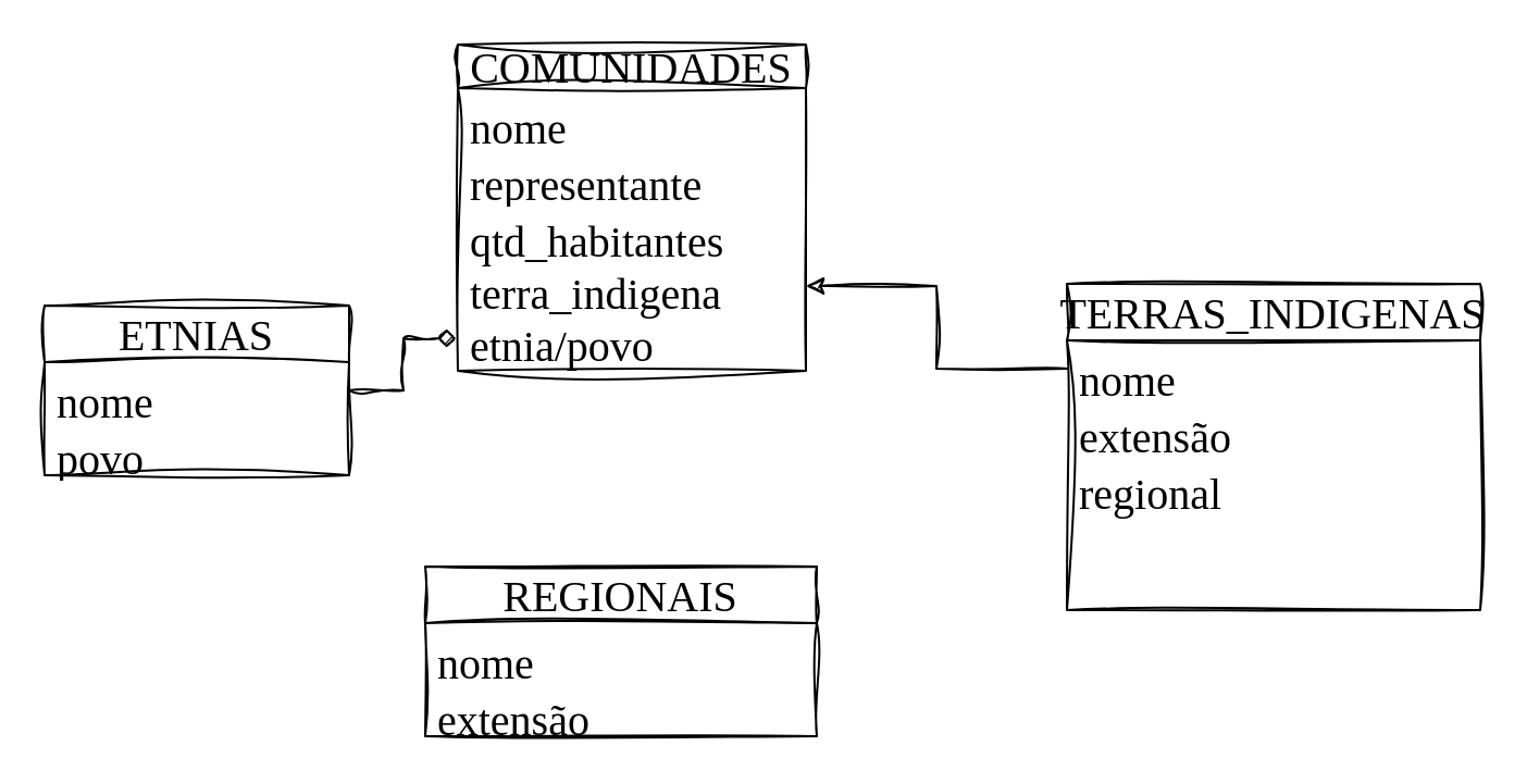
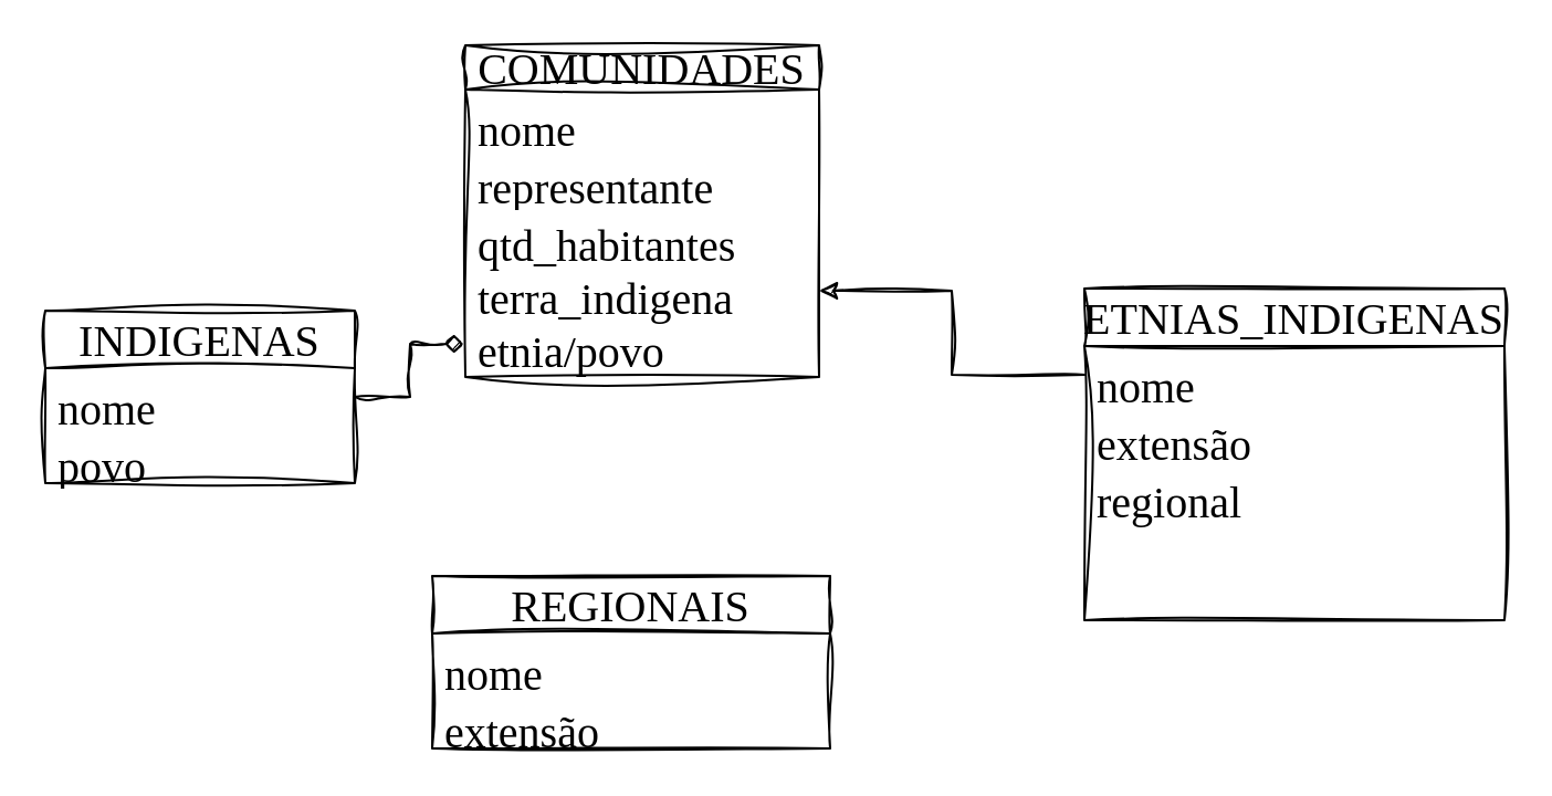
- <mxCell id="10" value="TERRAS_INDIGENAS" style="swimlane;fontStyle=0;childLayout=stackLayout;horizontal=1;startSize=26;fillColor=none;horizontalStack=0;resizeParent=1;resizeParentMax=0;resizeLast=0;collapsible=1;marginBottom=0;whiteSpace=wrap;html=1;sketch=1;hachureGap=4;jiggle=2;curveFitting=1;fontFamily=Architects Daughter;fontSource=https%3A%2F%2Ffonts.googleapis.com%2Fcss%3Ffamily%3DArchitects%2BDaughter;fontSize=20;" vertex="1" parent="1"><mxGeometry x="490" y="130" width="190" height="150" as="geometry" /></mxCell>
+ <mxCell id="10" value="ETNIAS_INDIGENAS" style="swimlane;fontStyle=0;childLayout=stackLayout;horizontal=1;startSize=26;fillColor=none;horizontalStack=0;resizeParent=1;resizeParentMax=0;resizeLast=0;collapsible=1;marginBottom=0;whiteSpace=wrap;html=1;sketch=1;hachureGap=4;jiggle=2;curveFitting=1;fontFamily=Architects Daughter;fontSource=https%3A%2F%2Ffonts.googleapis.com%2Fcss%3Ffamily%3DArchitects%2BDaughter;fontSize=20;" vertex="1" parent="1"><mxGeometry x="490" y="130" width="190" height="150" as="geometry" /></mxCell>
- <mxCell id="7" value="ETNIAS" style="swimlane;fontStyle=0;childLayout=stackLayout;horizontal=1;startSize=26;fillColor=none;horizontalStack=0;resizeParent=1;resizeParentMax=0;resizeLast=0;collapsible=1;marginBottom=0;whiteSpace=wrap;html=1;sketch=1;hachureGap=4;jiggle=2;curveFitting=1;fontFamily=Architects Daughter;fontSource=https%3A%2F%2Ffonts.googleapis.com%2Fcss%3Ffamily%3DArchitects%2BDaughter;fontSize=20;" vertex="1" parent="1"><mxGeometry x="20" y="140" width="140" height="78" as="geometry" /></mxCell>
+ <mxCell id="7" value="INDIGENAS" style="swimlane;fontStyle=0;childLayout=stackLayout;horizontal=1;startSize=26;fillColor=none;horizontalStack=0;resizeParent=1;resizeParentMax=0;resizeLast=0;collapsible=1;marginBottom=0;whiteSpace=wrap;html=1;sketch=1;hachureGap=4;jiggle=2;curveFitting=1;fontFamily=Architects Daughter;fontSource=https%3A%2F%2Ffonts.googleapis.com%2Fcss%3Ffamily%3DArchitects%2BDaughter;fontSize=20;" vertex="1" parent="1"><mxGeometry x="20" y="140" width="140" height="78" as="geometry" /></mxCell>
